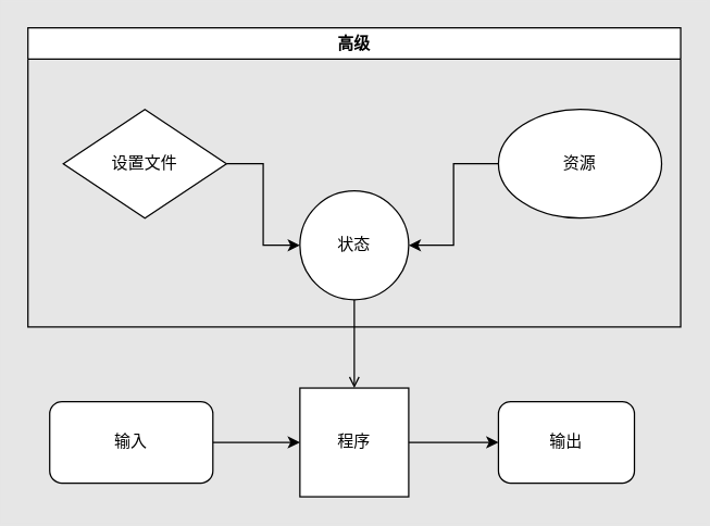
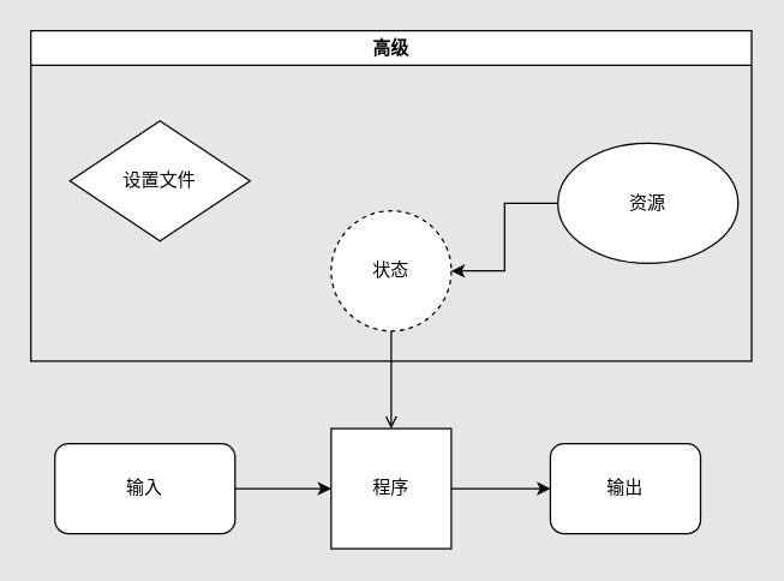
- <mxCell id="12" value="资源" style="ellipse;whiteSpace=wrap;html=1;" parent="1" vertex="1"><mxGeometry x="366" y="80" width="120" height="80" as="geometry" /></mxCell>
+ <mxCell id="12" value="资源" style="ellipse;whiteSpace=wrap;html=1;" parent="1" vertex="1"><mxGeometry x="371" y="95" width="120" height="80" as="geometry" /></mxCell>
- <mxCell id="9" style="edgeStyle=orthogonalEdgeStyle;rounded=0;orthogonalLoop=1;jettySize=auto;html=1;" parent="1" source="10" target="8" edge="1"><mxGeometry relative="1" as="geometry" /></mxCell>
- <mxCell id="8" value="状态" style="ellipse;whiteSpace=wrap;html=1;aspect=fixed;" parent="1" vertex="1"><mxGeometry x="220" y="140" width="80" height="80" as="geometry" /></mxCell>
+ <mxCell id="8" value="状态" style="ellipse;whiteSpace=wrap;html=1;aspect=fixed;dashed=1;" parent="1" vertex="1"><mxGeometry x="220" y="140" width="80" height="80" as="geometry" /></mxCell>
